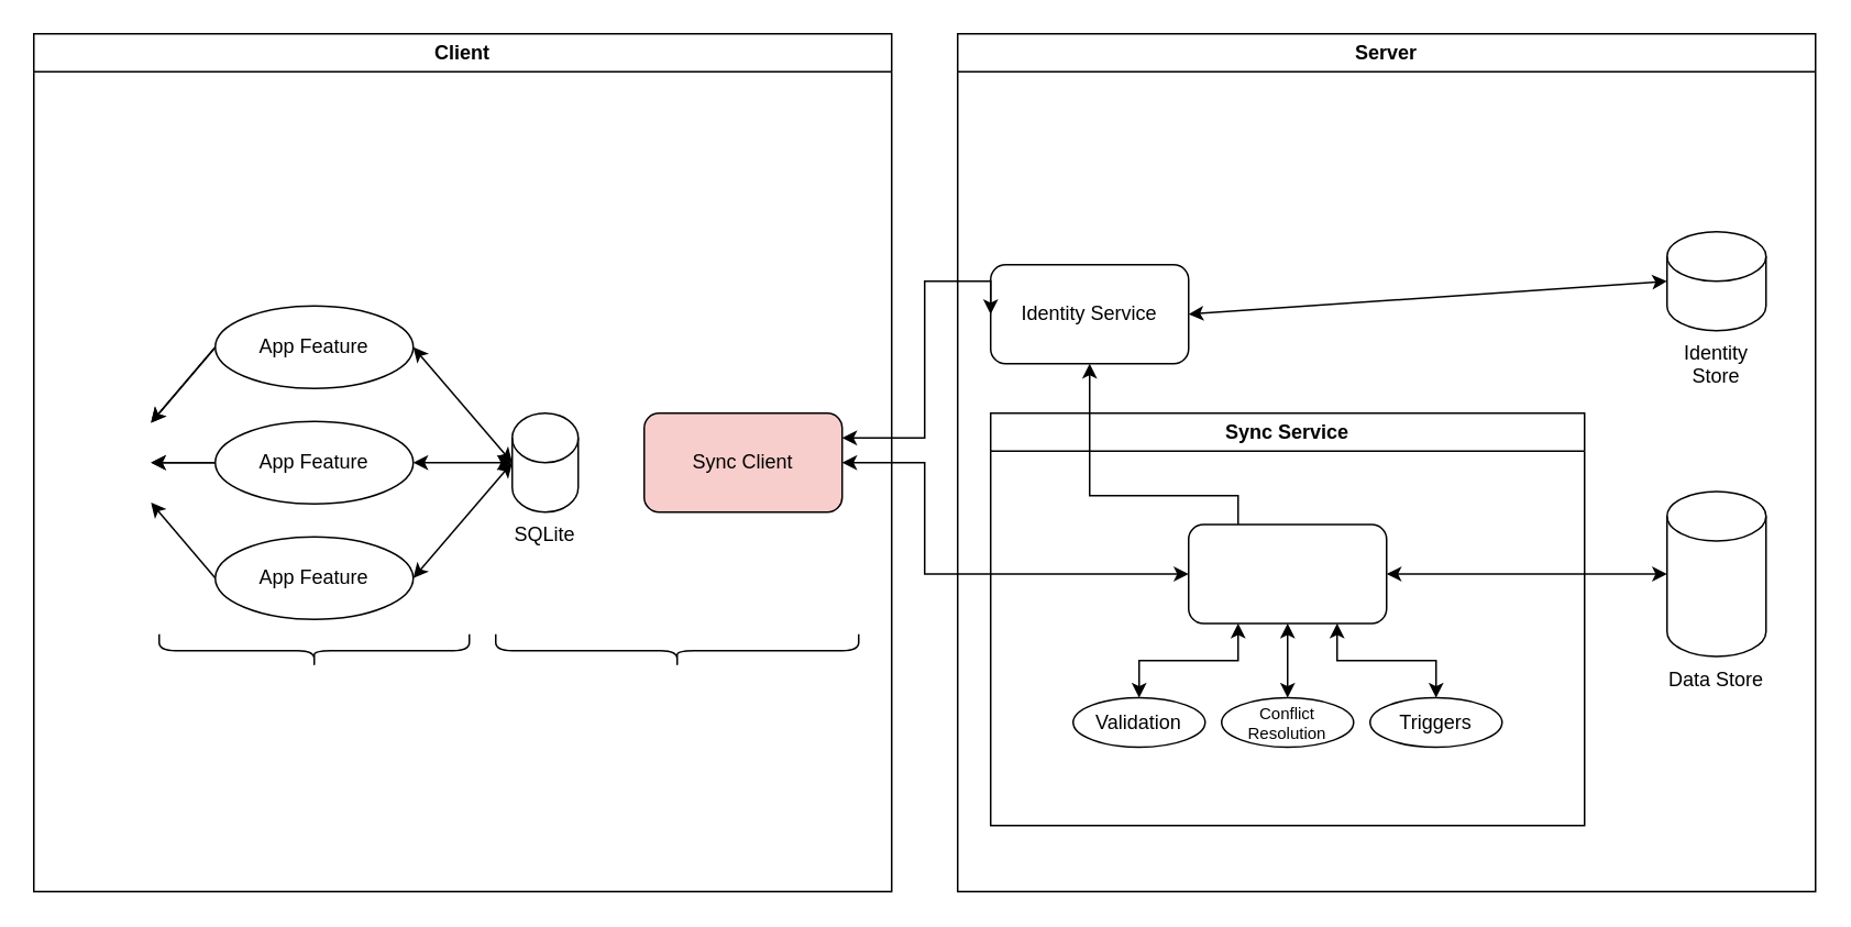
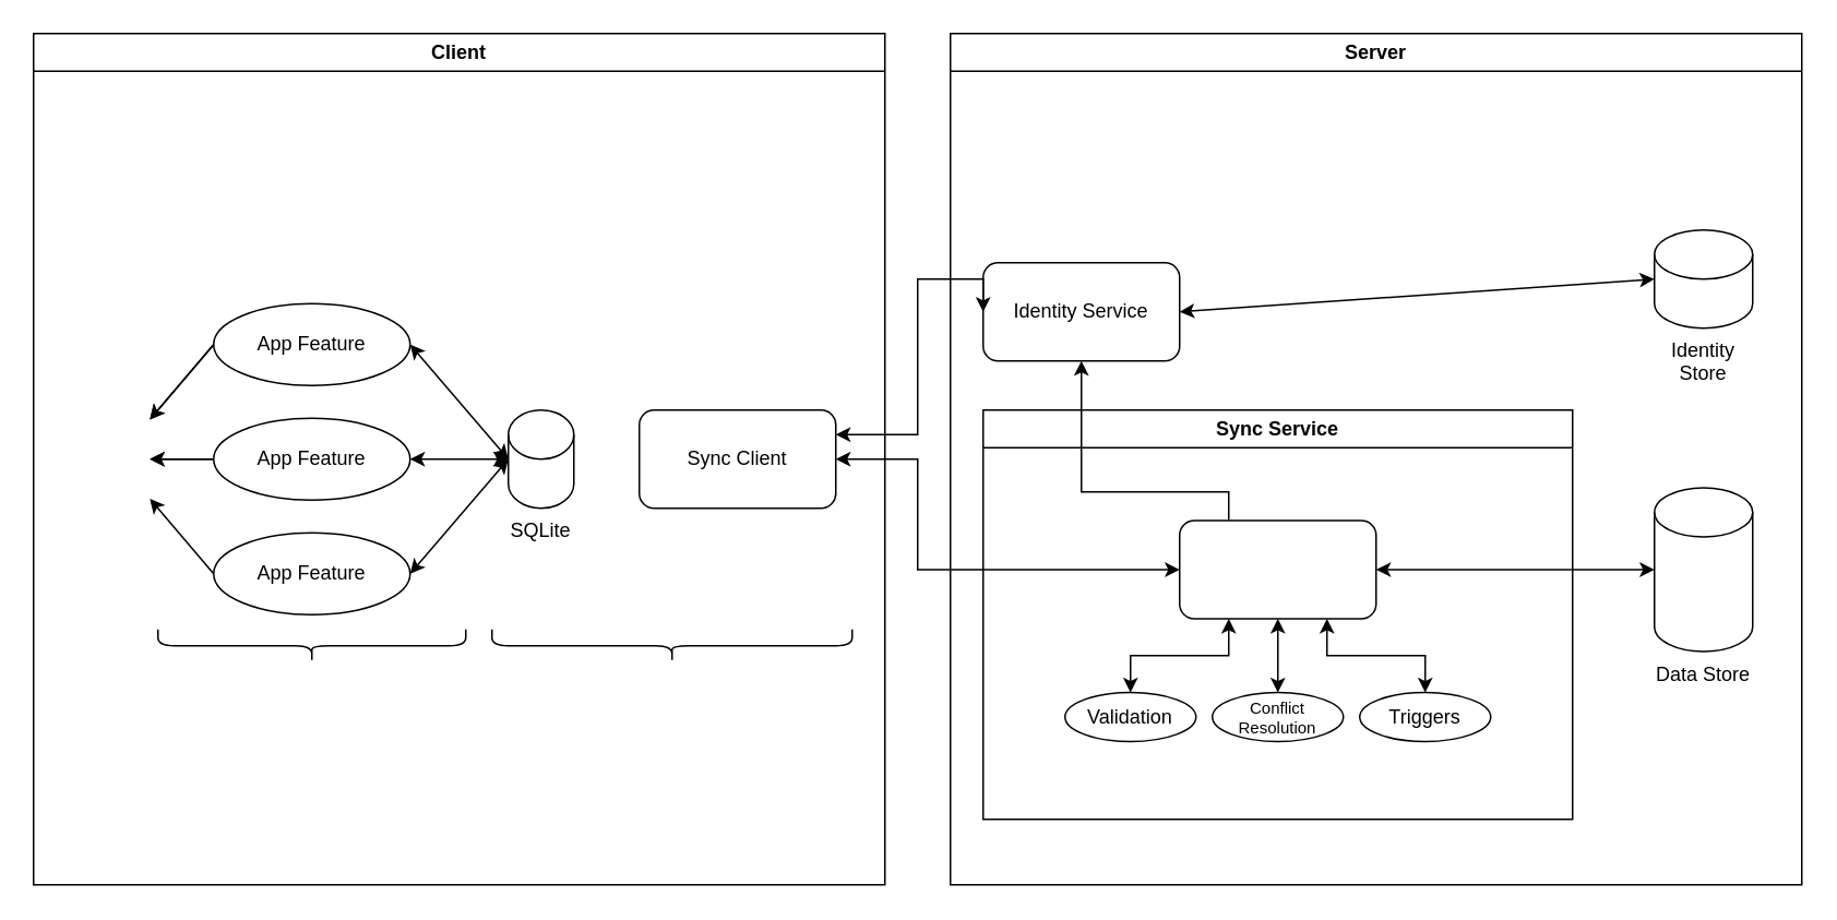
- <mxCell id="22" value="Sync Client" style="rounded=1;whiteSpace=wrap;html=1;fillColor=#f8cecc;" vertex="1" parent="17"><mxGeometry x="370" y="230" width="120" height="60" as="geometry" /></mxCell>
+ <mxCell id="22" value="Sync Client" style="rounded=1;whiteSpace=wrap;html=1;" vertex="1" parent="17"><mxGeometry x="370" y="230" width="120" height="60" as="geometry" /></mxCell>
